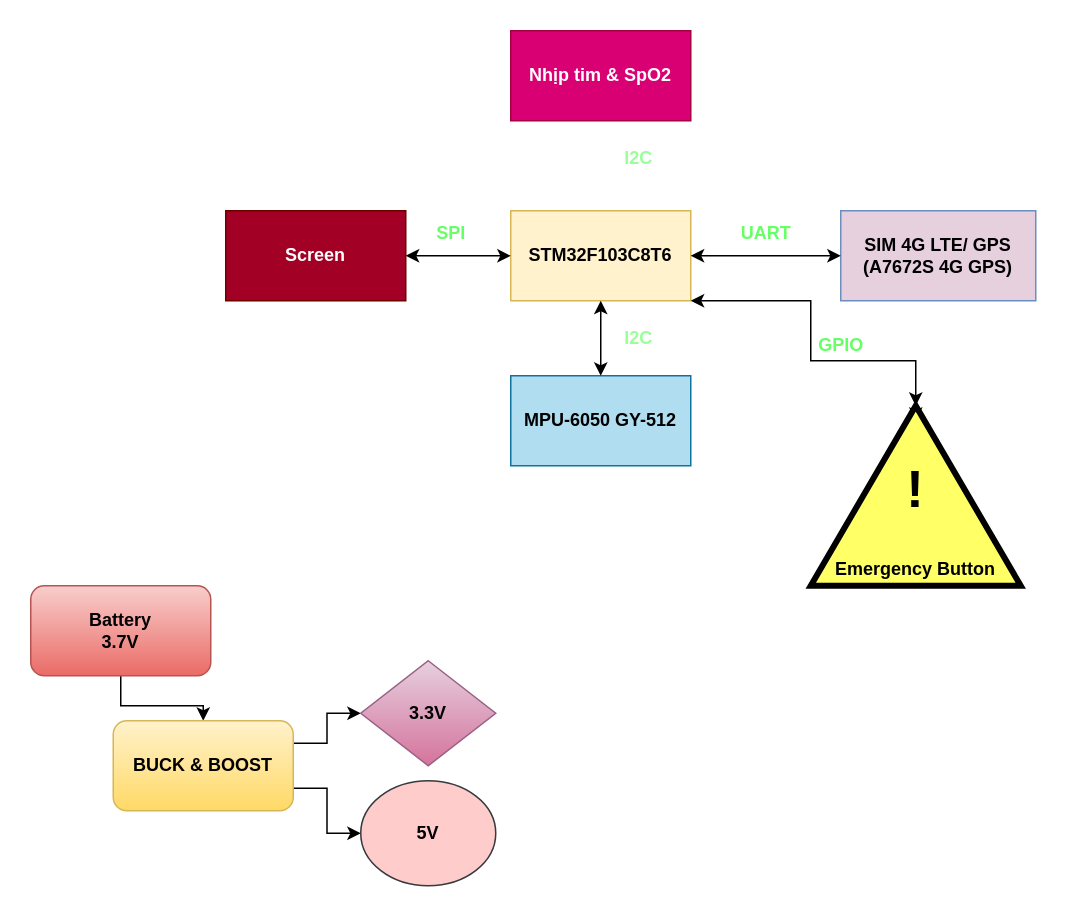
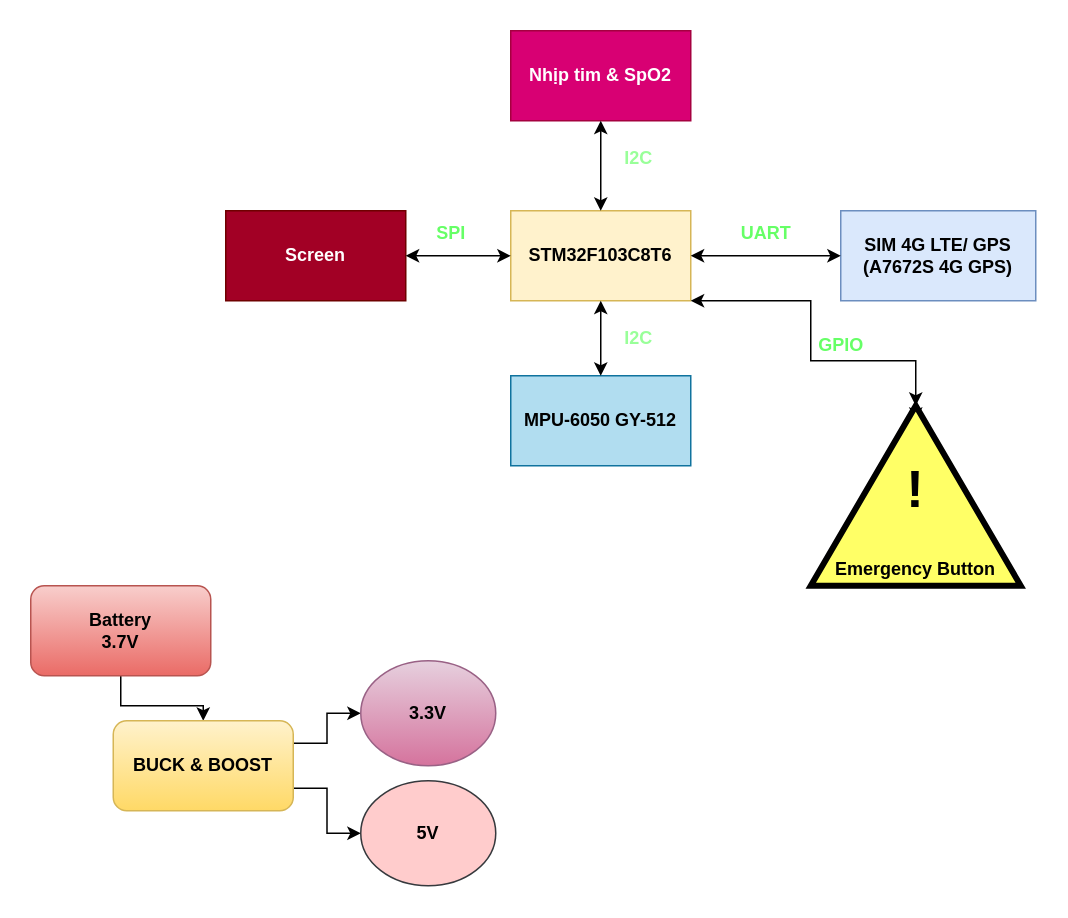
+ <mxCell id="9" value="" style="endArrow=classic;startArrow=classic;html=1;rounded=0;exitX=0.5;exitY=0;exitDx=0;exitDy=0;entryX=0.5;entryY=1;entryDx=0;entryDy=0;" parent="1" source="2" target="8" edge="1"><mxGeometry width="50" height="50" relative="1" as="geometry"><mxPoint x="400" y="130" as="sourcePoint" /><mxPoint x="430" y="80" as="targetPoint" /></mxGeometry></mxCell>
- <mxCell id="6" value="&lt;b&gt;SIM 4G LTE/ GPS&lt;br&gt;(A7672S 4G GPS)&lt;br&gt;&lt;/b&gt;" style="rounded=0;whiteSpace=wrap;html=1;fillColor=#e6d0de;strokeColor=#6c8ebf;" parent="1" vertex="1"><mxGeometry x="560" y="140" width="130" height="60" as="geometry" /></mxCell>
+ <mxCell id="6" value="&lt;b&gt;SIM 4G LTE/ GPS&lt;br&gt;(A7672S 4G GPS)&lt;br&gt;&lt;/b&gt;" style="rounded=0;whiteSpace=wrap;html=1;fillColor=#dae8fc;strokeColor=#6c8ebf;" parent="1" vertex="1"><mxGeometry x="560" y="140" width="130" height="60" as="geometry" /></mxCell>
- <mxCell id="18" value="&lt;b&gt;3.3V&lt;/b&gt;" style="rhombus;whiteSpace=wrap;html=1;fillColor=#e6d0de;gradientColor=#d5739d;strokeColor=#996185;" parent="1" vertex="1"><mxGeometry x="240" y="440" width="90" height="70" as="geometry" /></mxCell>
+ <mxCell id="18" value="&lt;b&gt;3.3V&lt;/b&gt;" style="ellipse;whiteSpace=wrap;html=1;fillColor=#e6d0de;gradientColor=#d5739d;strokeColor=#996185;" parent="1" vertex="1"><mxGeometry x="240" y="440" width="90" height="70" as="geometry" /></mxCell>
